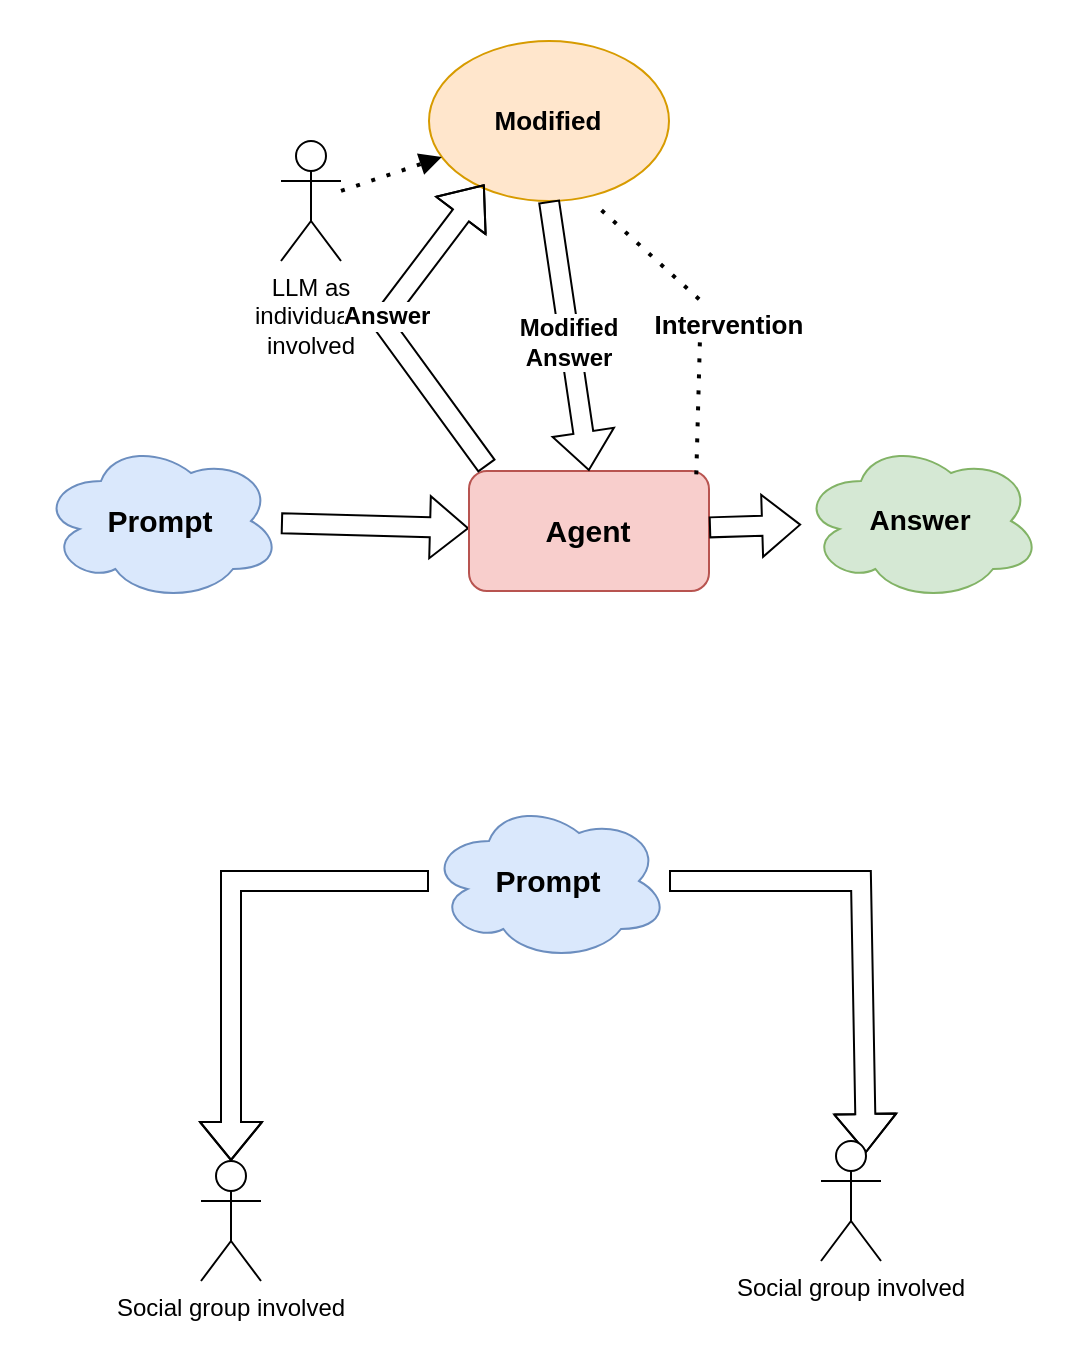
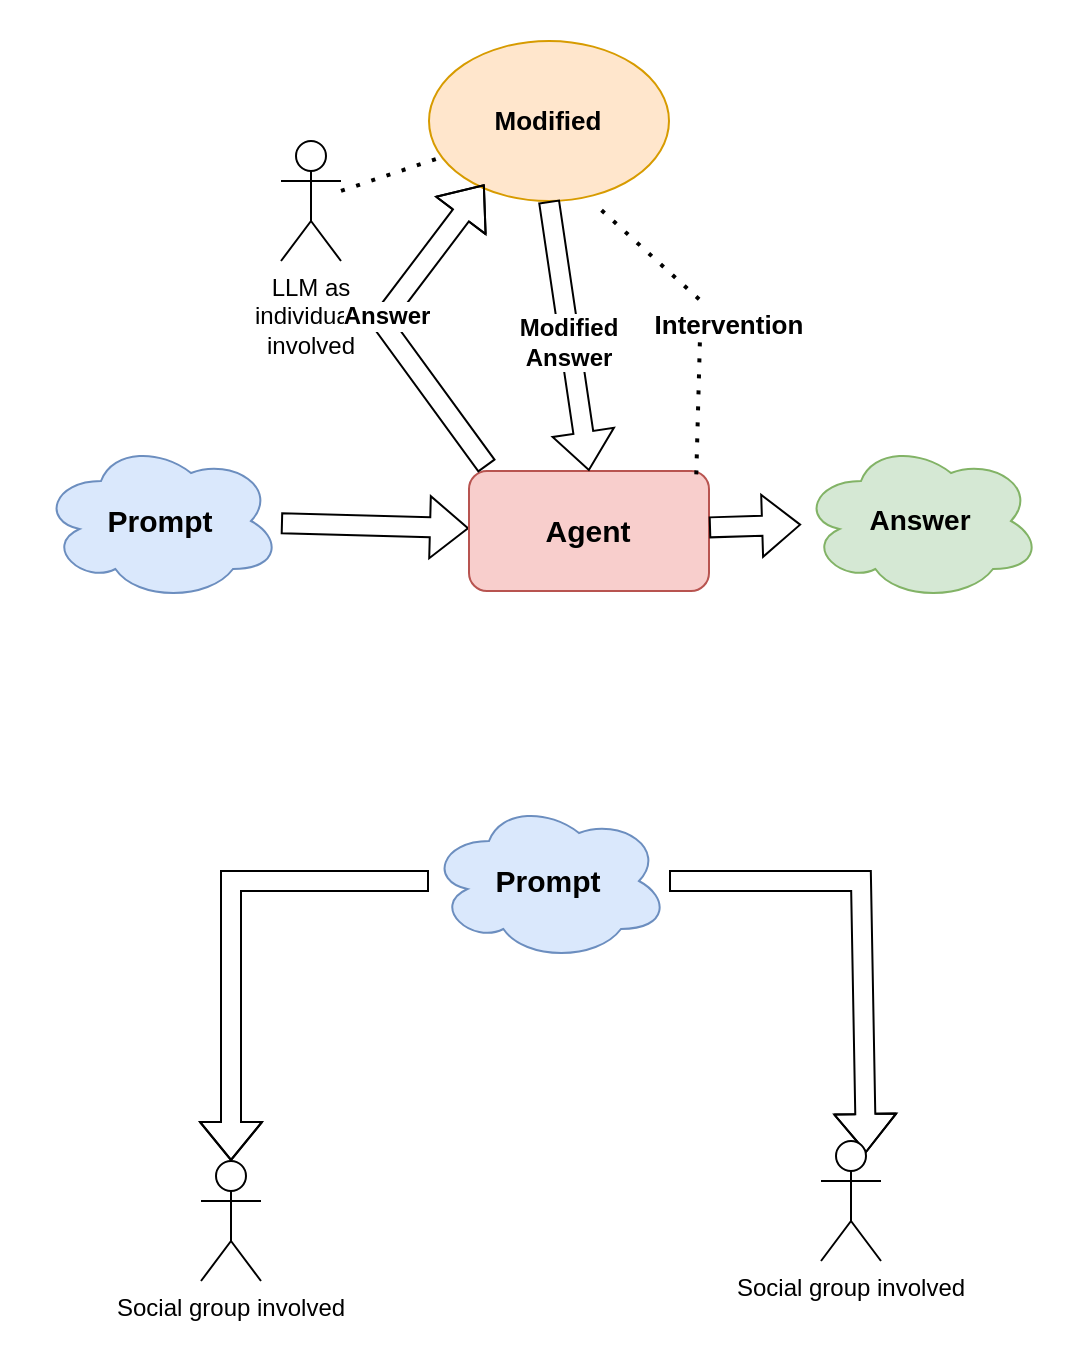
- <mxCell id="9" value="" style="endArrow=block;dashed=1;html=1;dashPattern=1 3;strokeWidth=2;rounded=0;" edge="1" parent="1" source="8" target="5"><mxGeometry width="50" height="50" relative="1" as="geometry"><mxPoint x="250" y="380" as="sourcePoint" /><mxPoint x="300" y="330" as="targetPoint" /></mxGeometry></mxCell>
+ <mxCell id="9" value="" style="endArrow=none;dashed=1;html=1;dashPattern=1 3;strokeWidth=2;rounded=0;" edge="1" parent="1" source="8" target="5"><mxGeometry width="50" height="50" relative="1" as="geometry"><mxPoint x="250" y="380" as="sourcePoint" /><mxPoint x="300" y="330" as="targetPoint" /></mxGeometry></mxCell>
